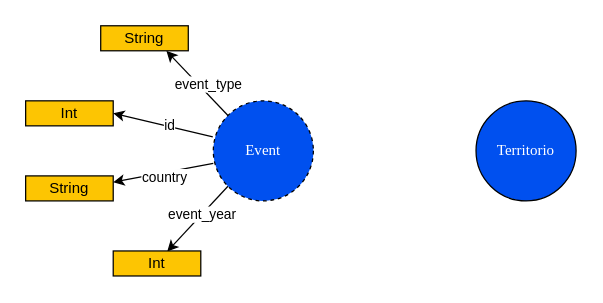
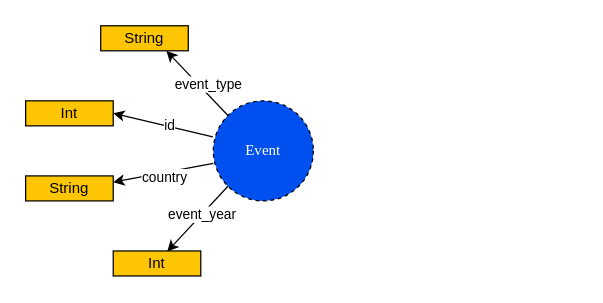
- <mxCell id="7" value="&lt;font face=&quot;Verdana&quot;&gt;Territorio&lt;/font&gt;" style="ellipse;whiteSpace=wrap;html=1;aspect=fixed;fillColor=#0050ef;strokeColor=#000000;fontColor=#ffffff;" vertex="1" parent="1"><mxGeometry x="380" y="80" width="80" height="80" as="geometry" /></mxCell>
